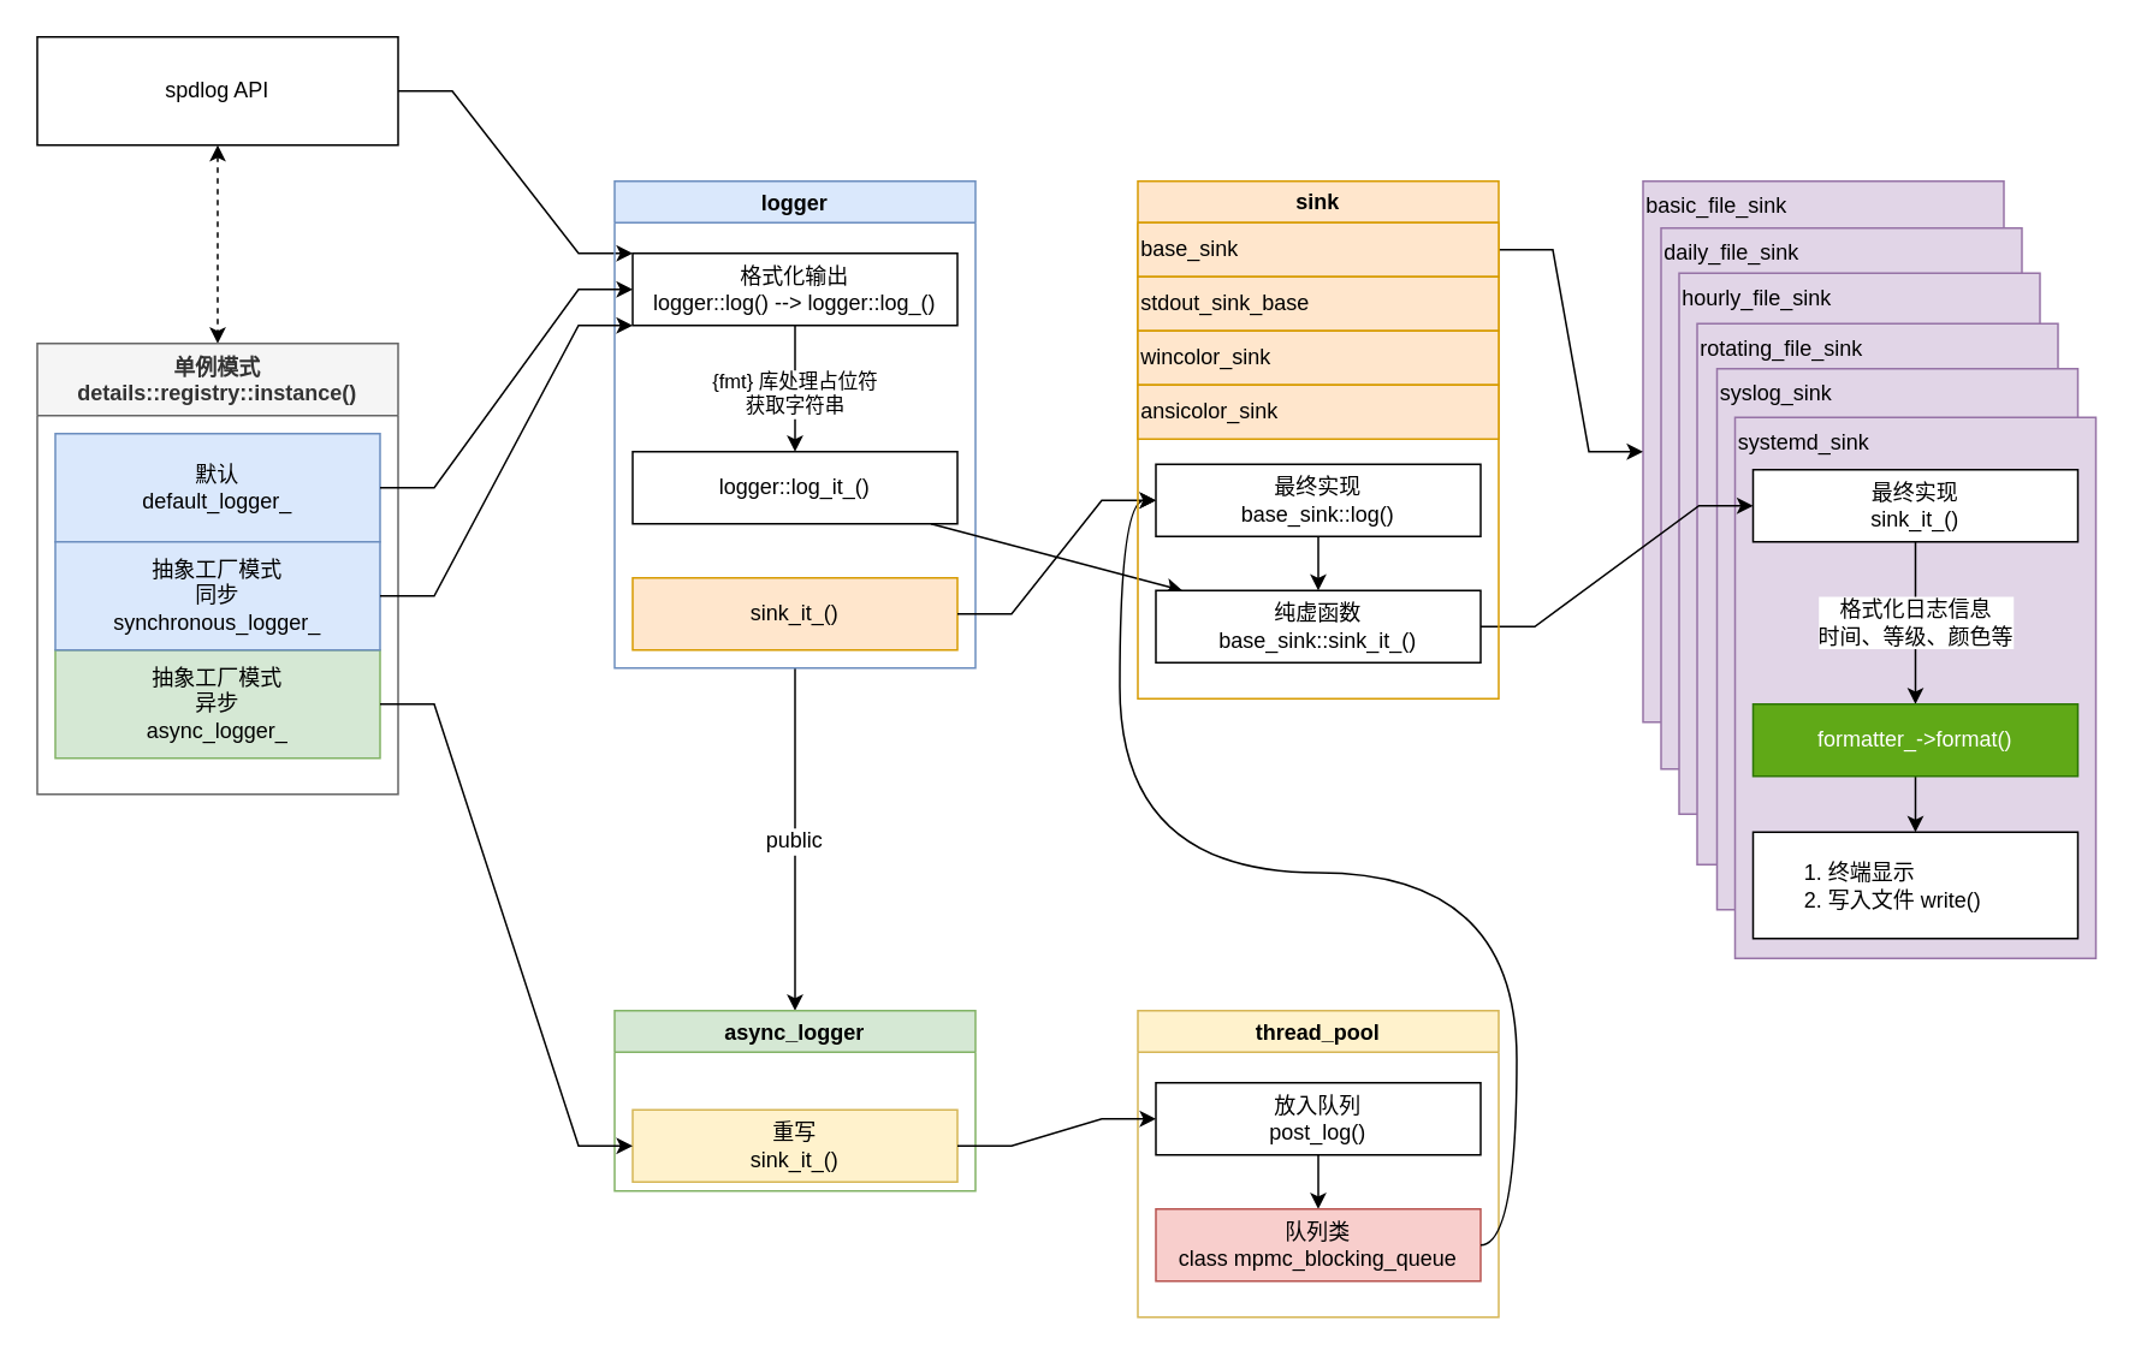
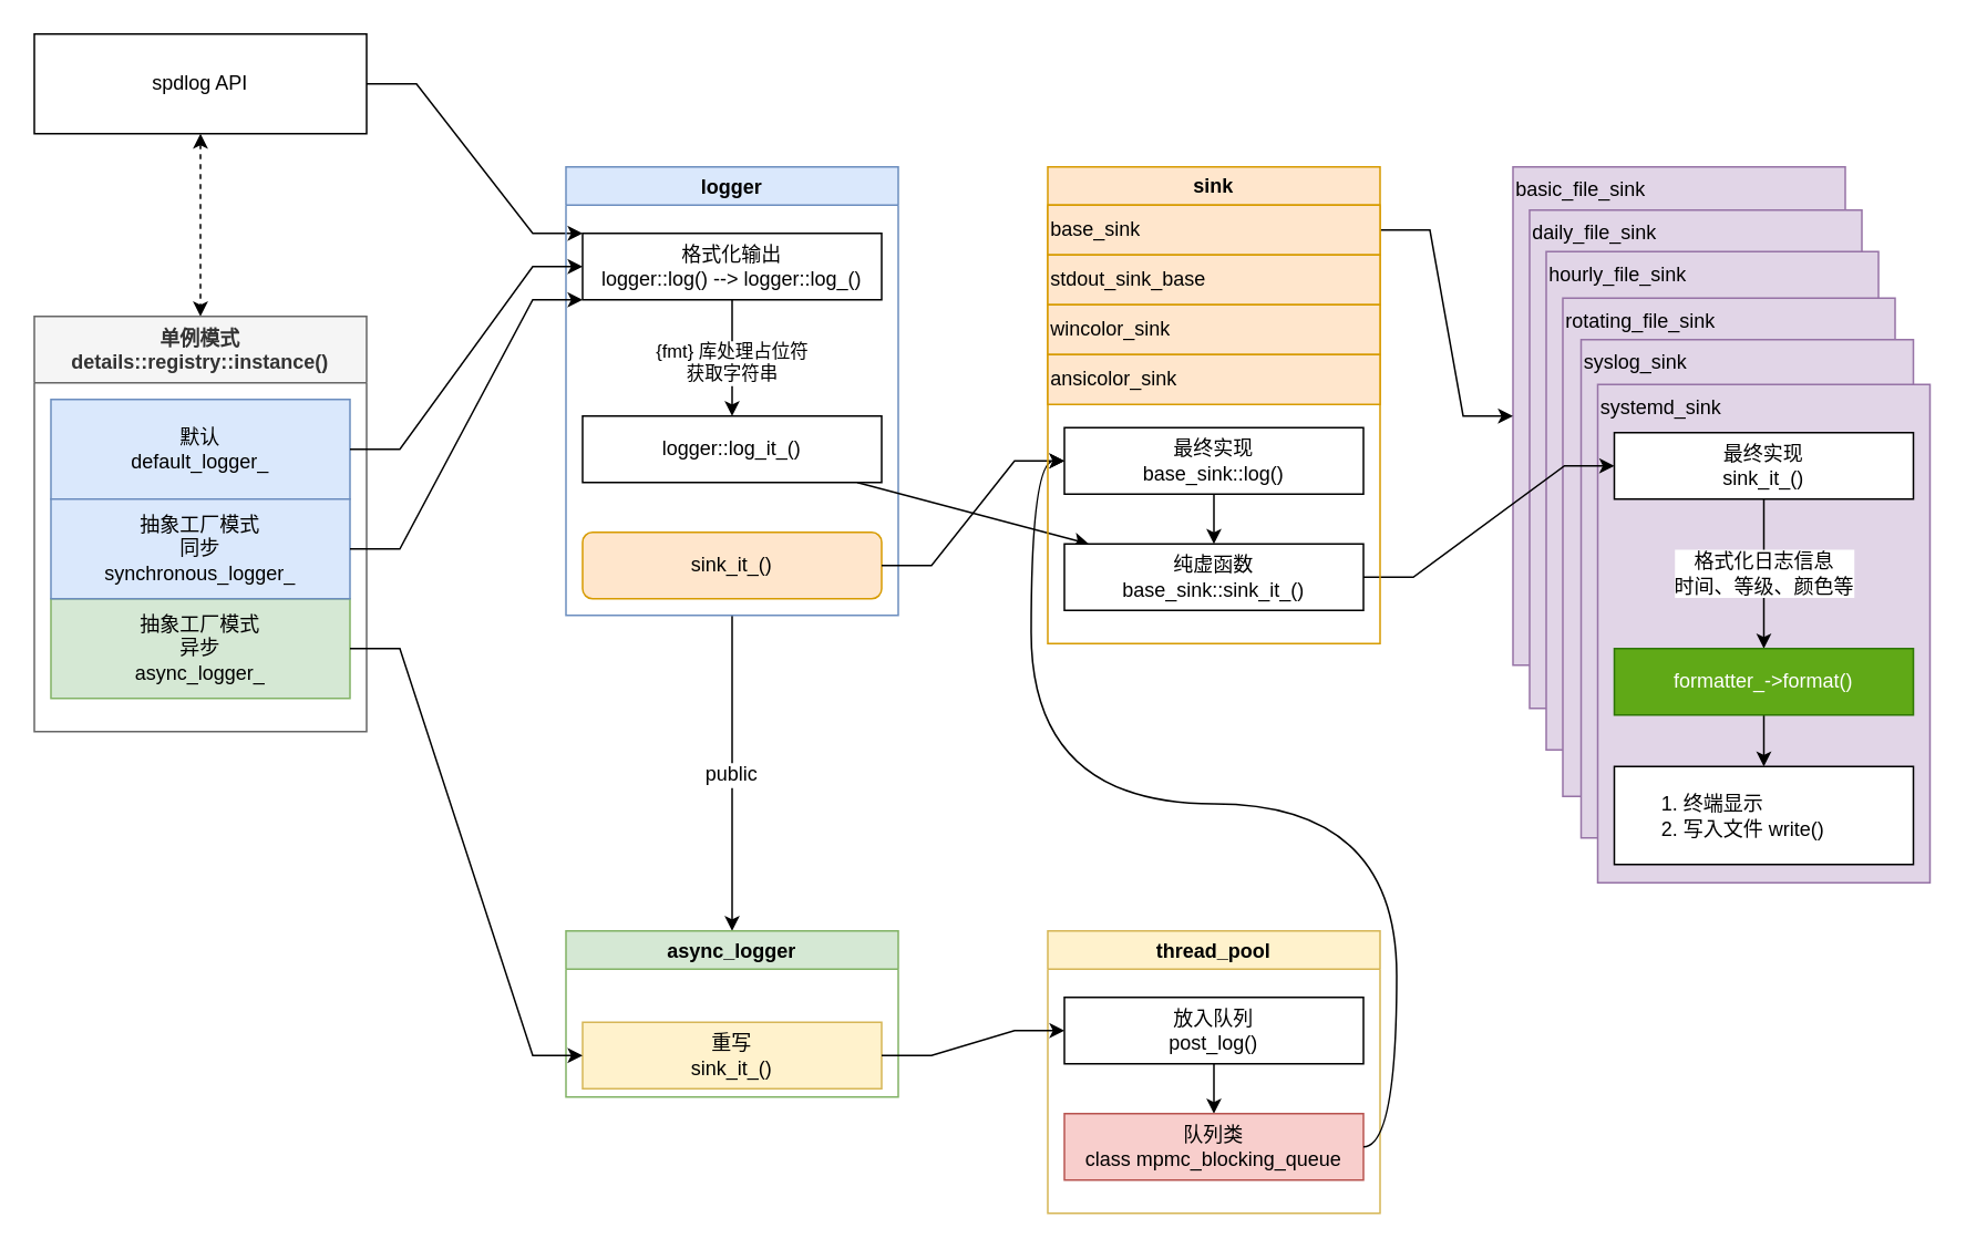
- <mxCell id="16" value="sink_it_()" style="rounded=0;whiteSpace=wrap;labelBorderColor=none;fillColor=#ffe6cc;strokeColor=#d79b00;" parent="10" vertex="1"><mxGeometry x="10" y="220" width="180" height="40" as="geometry" /></mxCell>
+ <mxCell id="16" value="sink_it_()" style="whiteSpace=wrap;labelBorderColor=none;fillColor=#ffe6cc;strokeColor=#d79b00;rounded=1;" parent="10" vertex="1"><mxGeometry x="10" y="220" width="180" height="40" as="geometry" /></mxCell>
